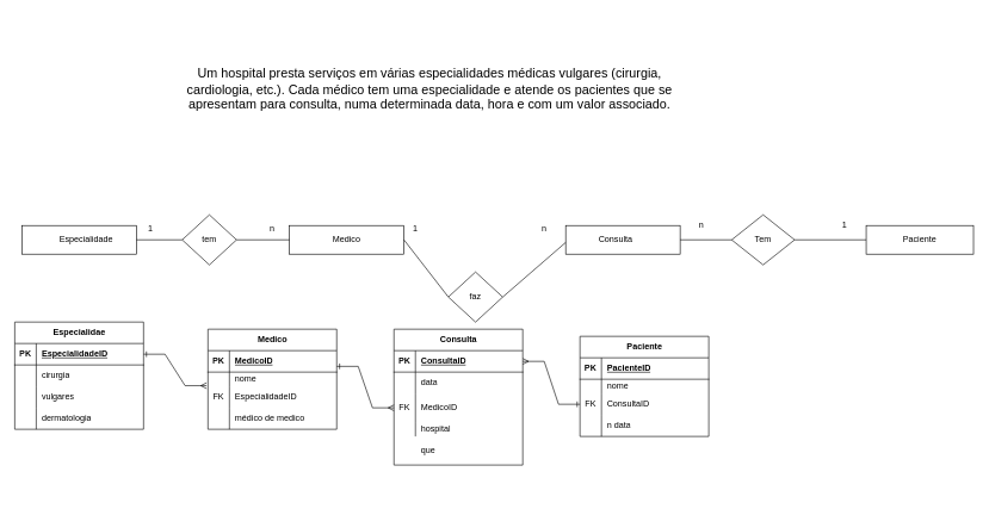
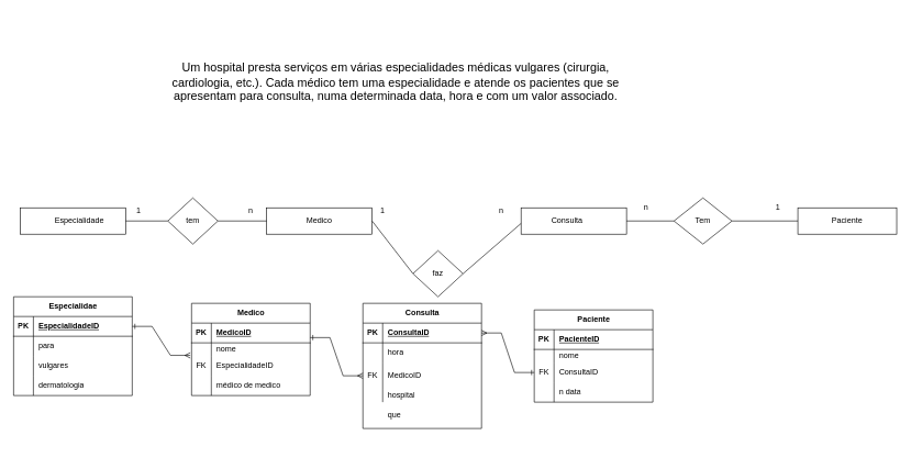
- <mxCell id="30" value="cirurgia" style="shape=partialRectangle;connectable=0;fillColor=none;top=0;left=0;bottom=0;right=0;align=left;spacingLeft=6;overflow=hidden;whiteSpace=wrap;html=1;" parent="28" vertex="1"><mxGeometry x="30" width="150" height="30" as="geometry"><mxRectangle width="150" height="30" as="alternateBounds" /></mxGeometry></mxCell>
+ <mxCell id="30" value="para" style="shape=partialRectangle;connectable=0;fillColor=none;top=0;left=0;bottom=0;right=0;align=left;spacingLeft=6;overflow=hidden;whiteSpace=wrap;html=1;" parent="28" vertex="1"><mxGeometry x="30" width="150" height="30" as="geometry"><mxRectangle width="150" height="30" as="alternateBounds" /></mxGeometry></mxCell>
- <mxCell id="74" value="data" style="shape=partialRectangle;connectable=0;fillColor=none;top=0;left=0;bottom=0;right=0;align=left;spacingLeft=6;overflow=hidden;whiteSpace=wrap;html=1;" parent="72" vertex="1"><mxGeometry x="30" width="150" height="30" as="geometry"><mxRectangle width="150" height="30" as="alternateBounds" /></mxGeometry></mxCell>
+ <mxCell id="74" value="hora" style="shape=partialRectangle;connectable=0;fillColor=none;top=0;left=0;bottom=0;right=0;align=left;spacingLeft=6;overflow=hidden;whiteSpace=wrap;html=1;" parent="72" vertex="1"><mxGeometry x="30" width="150" height="30" as="geometry"><mxRectangle width="150" height="30" as="alternateBounds" /></mxGeometry></mxCell>
